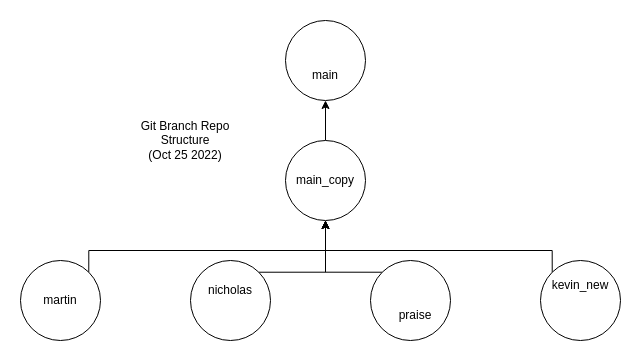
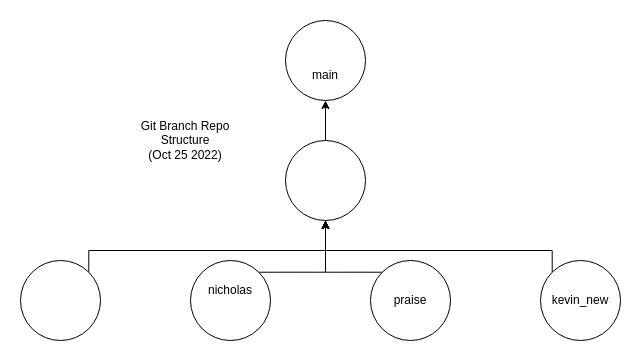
- <mxCell id="16" value="main_copy" style="text;html=1;strokeColor=none;fillColor=none;align=center;verticalAlign=middle;whiteSpace=wrap;rounded=0;" vertex="1" parent="1"><mxGeometry x="295" y="165" width="60" height="30" as="geometry" /></mxCell>
- <mxCell id="15" value="kevin_new" style="text;html=1;strokeColor=none;fillColor=none;align=center;verticalAlign=middle;whiteSpace=wrap;rounded=0;" vertex="1" parent="1"><mxGeometry x="550" y="270" width="60" height="30" as="geometry" /></mxCell>
+ <mxCell id="15" value="kevin_new" style="text;html=1;strokeColor=none;fillColor=none;align=center;verticalAlign=middle;whiteSpace=wrap;rounded=0;" vertex="1" parent="1"><mxGeometry x="550" y="285" width="60" height="30" as="geometry" /></mxCell>
- <mxCell id="13" value="martin" style="text;html=1;strokeColor=none;fillColor=none;align=center;verticalAlign=middle;whiteSpace=wrap;rounded=0;" vertex="1" parent="1"><mxGeometry x="30" y="285" width="60" height="30" as="geometry" /></mxCell>
- <mxCell id="18" value="praise" style="text;html=1;strokeColor=none;fillColor=none;align=center;verticalAlign=middle;whiteSpace=wrap;rounded=0;" vertex="1" parent="1"><mxGeometry x="385" y="300" width="60" height="30" as="geometry" /></mxCell>
+ <mxCell id="18" value="praise" style="text;html=1;strokeColor=none;fillColor=none;align=center;verticalAlign=middle;whiteSpace=wrap;rounded=0;" vertex="1" parent="1"><mxGeometry x="380" y="285" width="60" height="30" as="geometry" /></mxCell>
